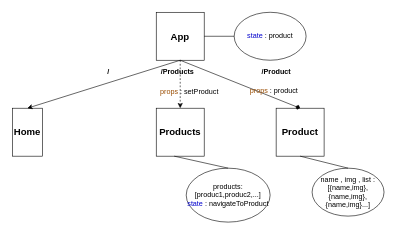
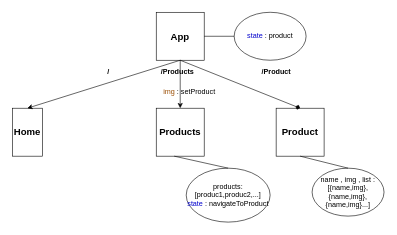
- <mxCell id="7" value="" style="endArrow=classic;html=1;exitX=0.5;exitY=1;exitDx=0;exitDy=0;entryX=0.5;entryY=0;entryDx=0;entryDy=0;dashed=1;" parent="1" source="2" target="4" edge="1"><mxGeometry width="50" height="50" relative="1" as="geometry"><mxPoint x="310" y="110" as="sourcePoint" /><mxPoint x="510" y="190" as="targetPoint" /></mxGeometry></mxCell>
+ <mxCell id="7" value="" style="endArrow=classic;html=1;exitX=0.5;exitY=1;exitDx=0;exitDy=0;entryX=0.5;entryY=0;entryDx=0;entryDy=0;" parent="1" source="2" target="4" edge="1"><mxGeometry width="50" height="50" relative="1" as="geometry"><mxPoint x="310" y="110" as="sourcePoint" /><mxPoint x="510" y="190" as="targetPoint" /></mxGeometry></mxCell>
- <mxCell id="15" value="&lt;font color=&quot;#994c00&quot;&gt;props &lt;/font&gt;: product" style="text;html=1;align=center;verticalAlign=middle;resizable=0;points=[];autosize=1;" parent="1" vertex="1"><mxGeometry x="406" y="141" width="100" height="20" as="geometry" /></mxCell>
- <mxCell id="16" value="&lt;font color=&quot;#994c00&quot;&gt;props &lt;/font&gt;: setProduct" style="text;html=1;align=center;verticalAlign=middle;resizable=0;points=[];autosize=1;" parent="1" vertex="1"><mxGeometry x="260" y="142" width="110" height="20" as="geometry" /></mxCell>
+ <mxCell id="16" value="&lt;font color=&quot;#994c00&quot;&gt;img &lt;/font&gt;: setProduct" style="text;html=1;align=center;verticalAlign=middle;resizable=0;points=[];autosize=1;" parent="1" vertex="1"><mxGeometry x="260" y="142" width="110" height="20" as="geometry" /></mxCell>
